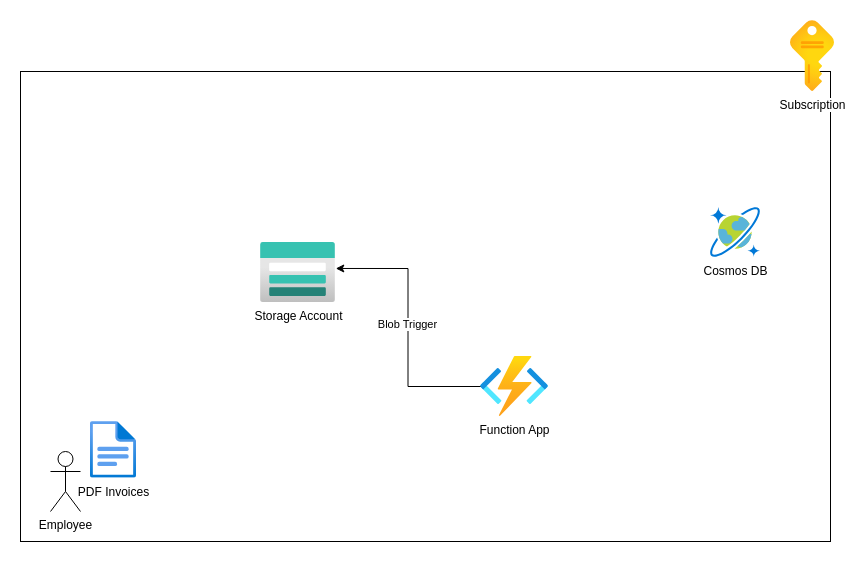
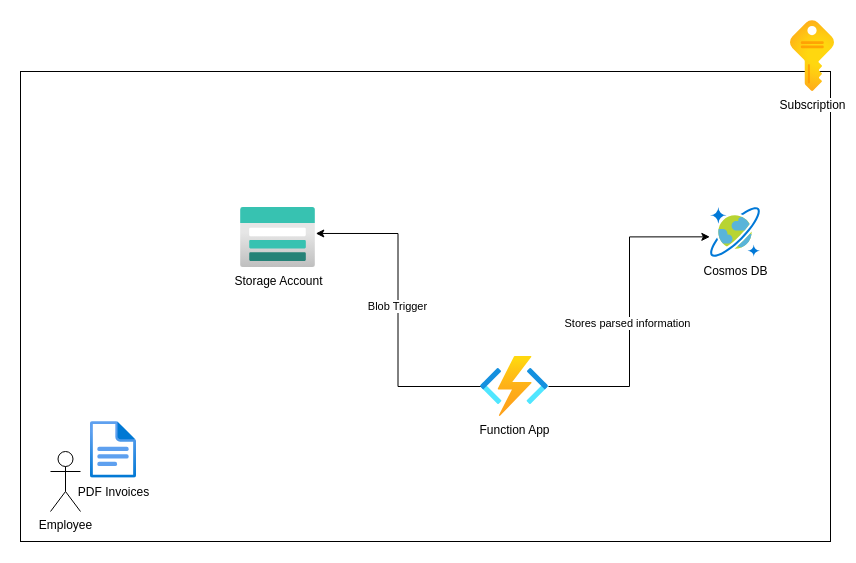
- <mxCell id="3" value="Storage Account" style="image;aspect=fixed;html=1;points=[];align=center;fontSize=12;image=img/lib/azure2/storage/Storage_Accounts.svg;" vertex="1" parent="1"><mxGeometry x="260" y="242" width="75" height="60" as="geometry" /></mxCell>
+ <mxCell id="3" value="Storage Account" style="image;aspect=fixed;html=1;points=[];align=center;fontSize=12;image=img/lib/azure2/storage/Storage_Accounts.svg;" vertex="1" parent="1"><mxGeometry x="240" y="207" width="75" height="60" as="geometry" /></mxCell>
+ <mxCell id="12" style="edgeStyle=orthogonalEdgeStyle;rounded=0;orthogonalLoop=1;jettySize=auto;html=1;entryX=-0.013;entryY=0.587;entryDx=0;entryDy=0;entryPerimeter=0;" edge="1" parent="1" source="7" target="11"><mxGeometry relative="1" as="geometry" /></mxCell>
+ <mxCell id="13" value="Stores parsed information" style="edgeLabel;html=1;align=center;verticalAlign=middle;resizable=0;points=[];" vertex="1" connectable="0" parent="12"><mxGeometry x="-0.069" y="3" relative="1" as="geometry"><mxPoint as="offset" /></mxGeometry></mxCell>
